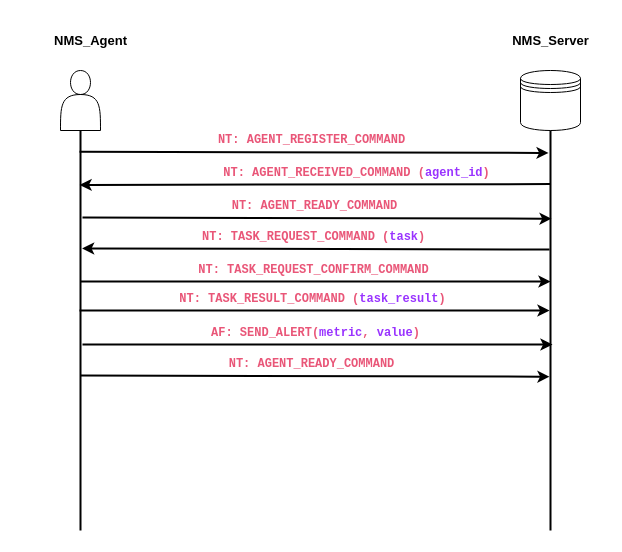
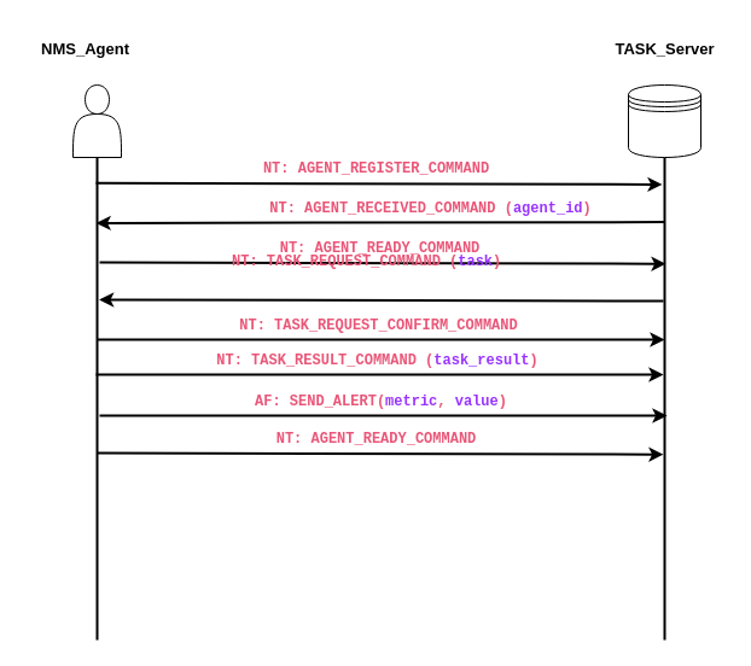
- <mxCell id="6" value="NMS_Agent" style="text;strokeColor=none;fillColor=none;html=1;fontSize=13;fontStyle=1;verticalAlign=middle;align=center;" vertex="1" parent="1"><mxGeometry x="40" y="20" width="100" height="40" as="geometry" /></mxCell>
+ <mxCell id="6" value="NMS_Agent" style="text;strokeColor=none;fillColor=none;html=1;fontSize=13;fontStyle=1;verticalAlign=middle;align=center;" vertex="1" parent="1"><mxGeometry x="20" y="20" width="100" height="40" as="geometry" /></mxCell>
- <mxCell id="7" value="NMS_Server" style="text;strokeColor=none;fillColor=none;html=1;fontSize=13;fontStyle=1;verticalAlign=middle;align=center;" vertex="1" parent="1"><mxGeometry x="500" y="20" width="100" height="40" as="geometry" /></mxCell>
+ <mxCell id="7" value="TASK_Server" style="text;strokeColor=none;fillColor=none;html=1;fontSize=13;fontStyle=1;verticalAlign=middle;align=center;" vertex="1" parent="1"><mxGeometry x="500" y="20" width="100" height="40" as="geometry" /></mxCell>
- <mxCell id="15" value="&lt;div style=&quot;font-family: Consolas, &amp;quot;Courier New&amp;quot;, monospace; font-weight: bold; font-size: 12px; line-height: 35px;&quot;&gt;&lt;span style=&quot;color: rgb(233, 86, 120); font-size: 12px;&quot;&gt;NT: TASK_REQUEST_COMMAND (&lt;/span&gt;&lt;span style=&quot;font-size: 12px;&quot;&gt;&lt;font color=&quot;#9933ff&quot;&gt;task&lt;/font&gt;&lt;/span&gt;&lt;span style=&quot;color: rgb(233, 86, 120); font-size: 12px;&quot;&gt;)&lt;/span&gt;&lt;/div&gt;" style="text;whiteSpace=wrap;html=1;fontSize=12;fontColor=#FFFF00;labelBackgroundColor=none;" vertex="1" parent="1"><mxGeometry x="200" y="213" width="270" height="60" as="geometry" /></mxCell>
+ <mxCell id="15" value="&lt;div style=&quot;font-family: Consolas, &amp;quot;Courier New&amp;quot;, monospace; font-weight: bold; font-size: 12px; line-height: 35px;&quot;&gt;&lt;span style=&quot;color: rgb(233, 86, 120); font-size: 12px;&quot;&gt;NT: TASK_REQUEST_COMMAND (&lt;/span&gt;&lt;span style=&quot;font-size: 12px;&quot;&gt;&lt;font color=&quot;#9933ff&quot;&gt;task&lt;/font&gt;&lt;/span&gt;&lt;span style=&quot;color: rgb(233, 86, 120); font-size: 12px;&quot;&gt;)&lt;/span&gt;&lt;/div&gt;" style="text;whiteSpace=wrap;html=1;fontSize=12;fontColor=#FFFF00;labelBackgroundColor=none;" vertex="1" parent="1"><mxGeometry x="190" y="193" width="270" height="60" as="geometry" /></mxCell>
